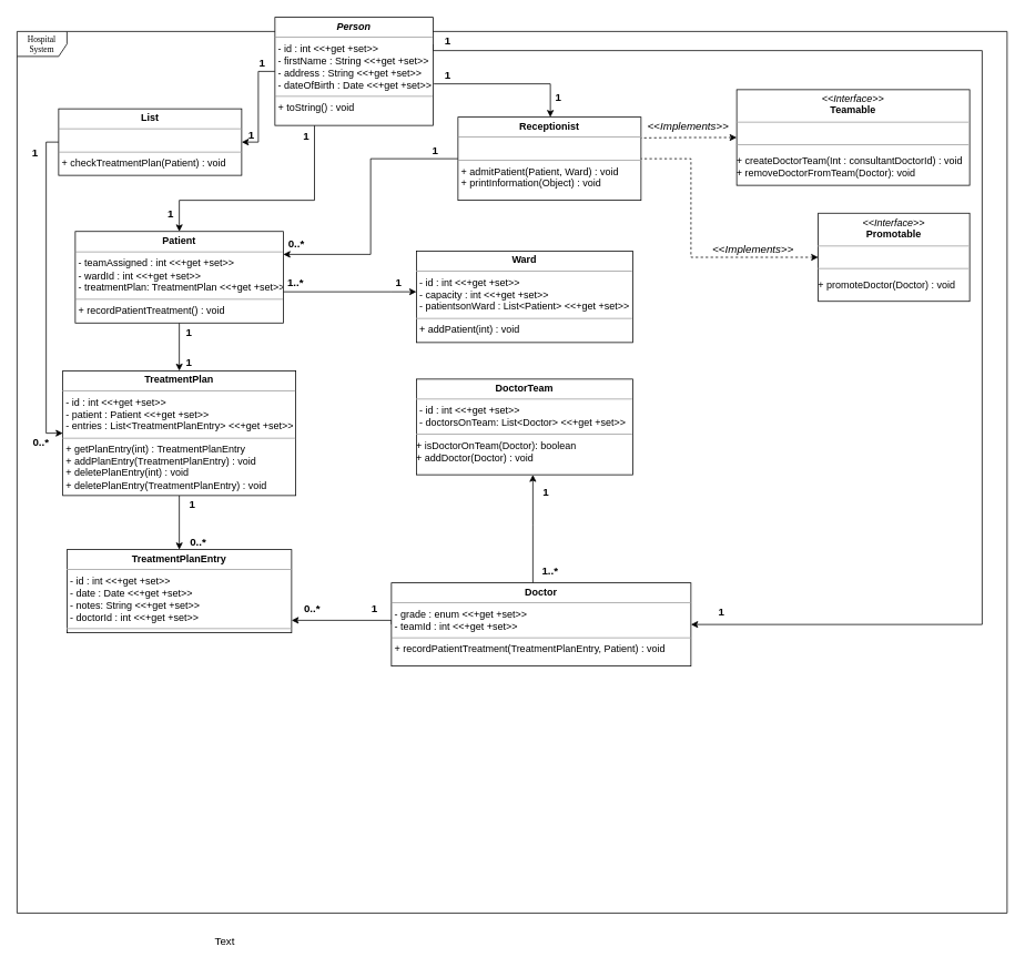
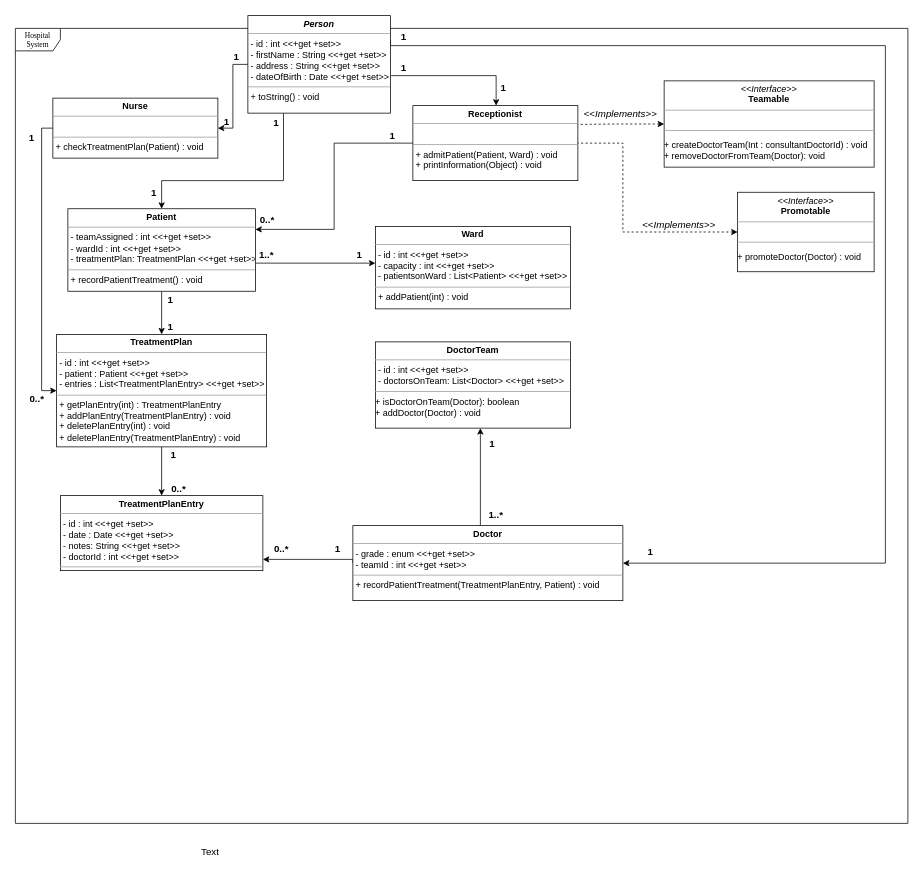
- <mxCell id="11" value="&lt;p style=&quot;margin: 0px ; margin-top: 4px ; text-align: center&quot;&gt;&lt;b&gt;List&lt;/b&gt;&lt;br&gt;&lt;/p&gt;&lt;hr size=&quot;1&quot;&gt;&lt;p style=&quot;margin: 0px ; margin-left: 4px&quot;&gt;&lt;br&gt;&lt;/p&gt;&lt;hr size=&quot;1&quot;&gt;&lt;p style=&quot;margin: 0px ; margin-left: 4px&quot;&gt;+ checkTreatmentPlan(Patient) : void&lt;br&gt;&lt;/p&gt;" style="verticalAlign=top;align=left;overflow=fill;fontSize=12;fontFamily=Helvetica;html=1;rounded=0;shadow=0;comic=0;labelBackgroundColor=none;strokeColor=#000000;strokeWidth=1;fillColor=#ffffff;" parent="1" vertex="1"><mxGeometry x="70" y="130" width="220" height="80" as="geometry" /></mxCell>
+ <mxCell id="11" value="&lt;p style=&quot;margin: 0px ; margin-top: 4px ; text-align: center&quot;&gt;&lt;b&gt;Nurse&lt;/b&gt;&lt;br&gt;&lt;/p&gt;&lt;hr size=&quot;1&quot;&gt;&lt;p style=&quot;margin: 0px ; margin-left: 4px&quot;&gt;&lt;br&gt;&lt;/p&gt;&lt;hr size=&quot;1&quot;&gt;&lt;p style=&quot;margin: 0px ; margin-left: 4px&quot;&gt;+ checkTreatmentPlan(Patient) : void&lt;br&gt;&lt;/p&gt;" style="verticalAlign=top;align=left;overflow=fill;fontSize=12;fontFamily=Helvetica;html=1;rounded=0;shadow=0;comic=0;labelBackgroundColor=none;strokeColor=#000000;strokeWidth=1;fillColor=#ffffff;" parent="1" vertex="1"><mxGeometry x="70" y="130" width="220" height="80" as="geometry" /></mxCell>
- <mxCell id="47" value="Text" style="text;html=1;strokeColor=none;fillColor=none;align=center;verticalAlign=middle;whiteSpace=wrap;rounded=0;fontSize=13;" parent="1" vertex="1"><mxGeometry x="250" y="1120" width="40" height="20" as="geometry" /></mxCell>
+ <mxCell id="47" value="Text" style="text;html=1;strokeColor=none;fillColor=none;align=center;verticalAlign=middle;whiteSpace=wrap;rounded=0;fontSize=13;" parent="1" vertex="1"><mxGeometry x="260" y="1125" width="40" height="20" as="geometry" /></mxCell>
